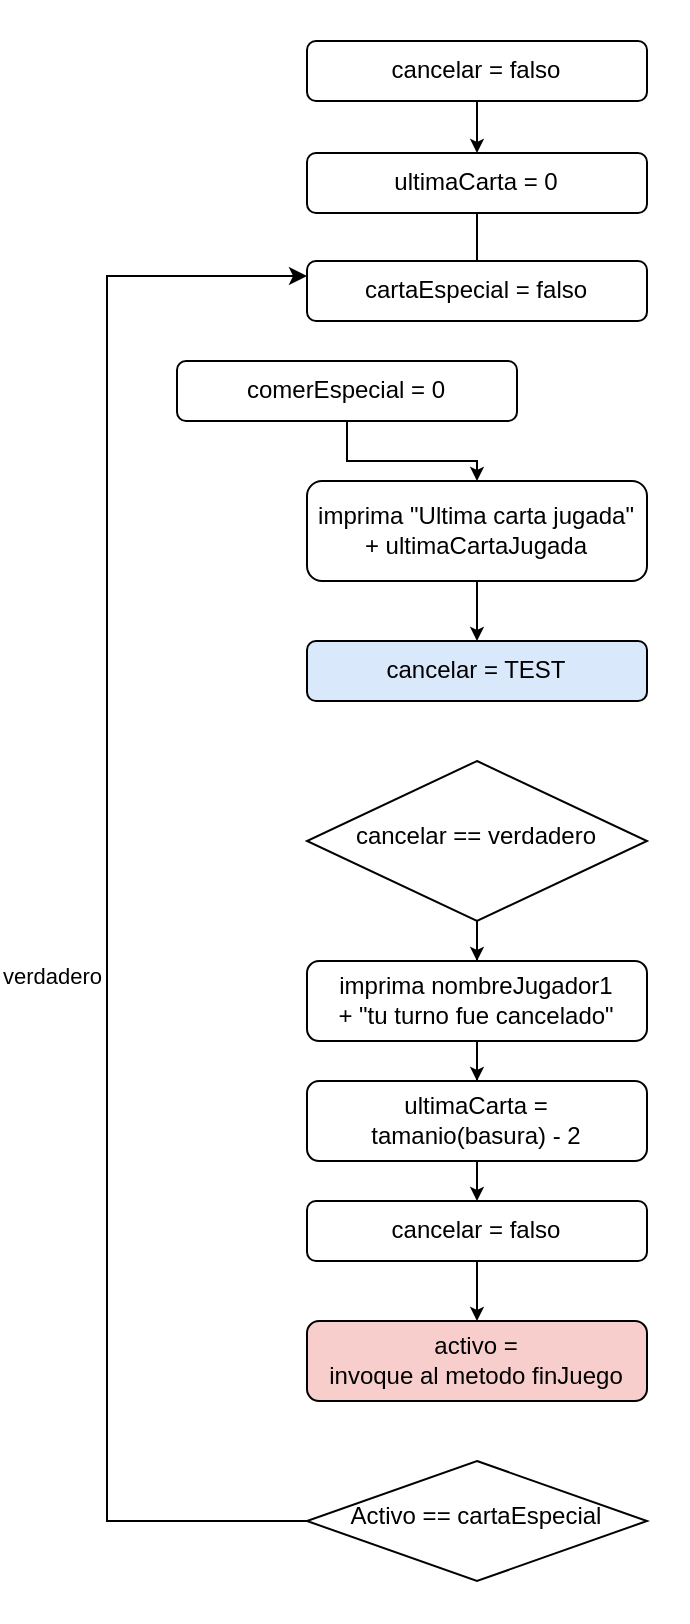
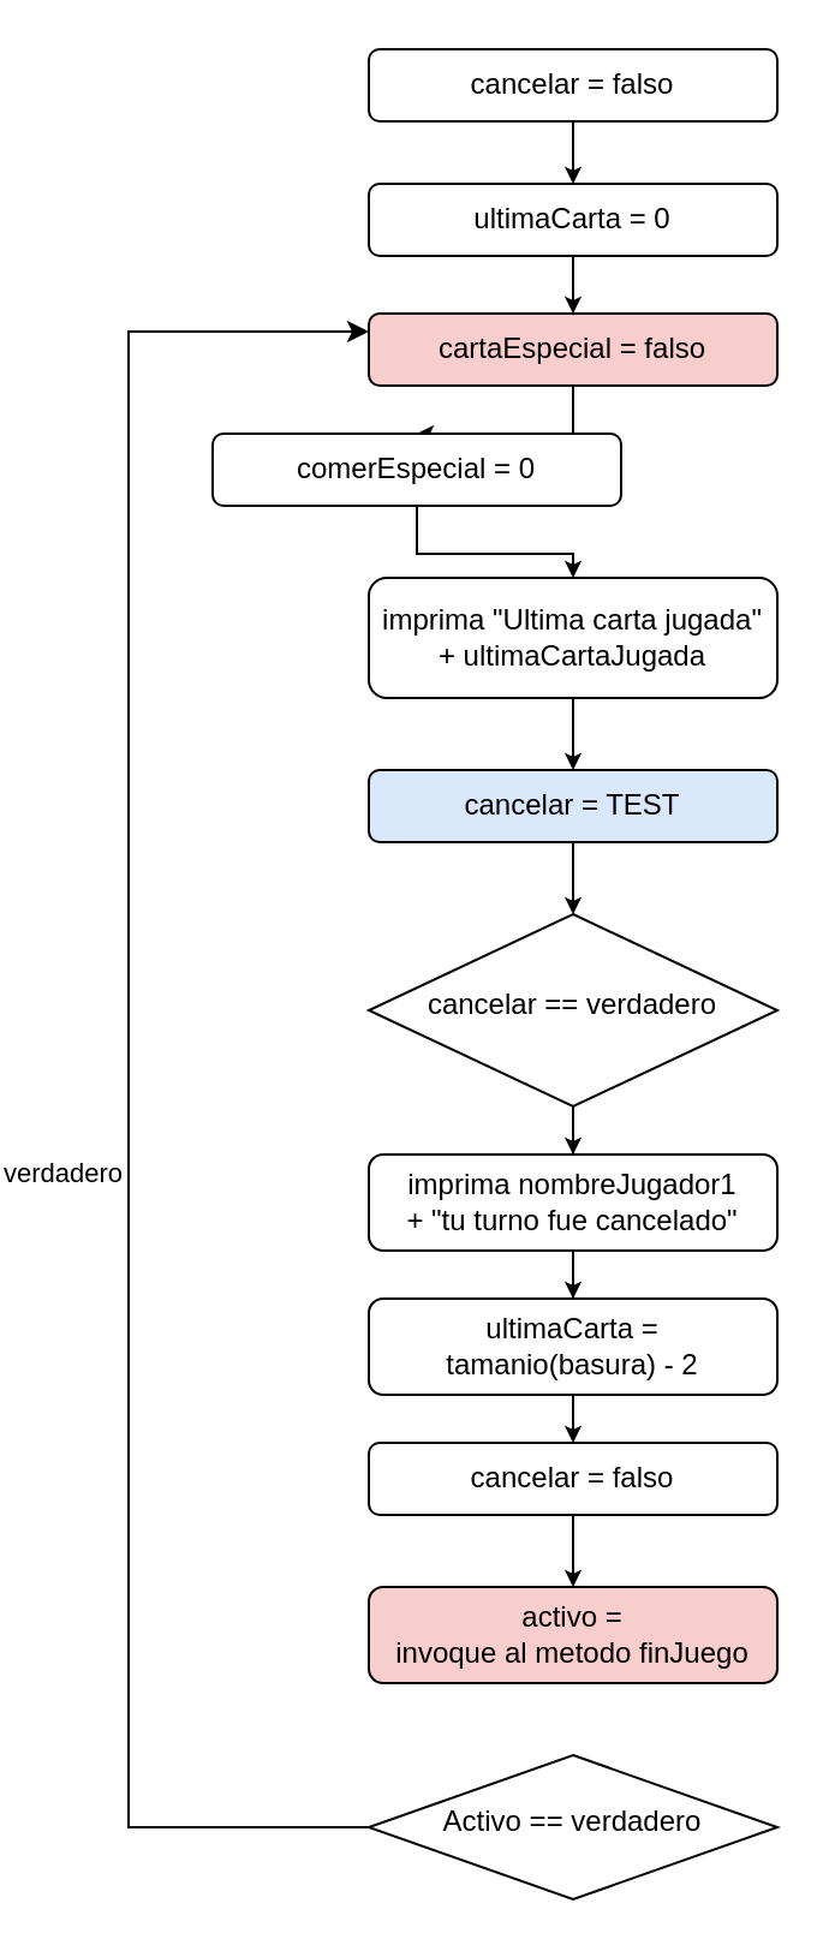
- <mxCell id="8" style="edgeStyle=orthogonalEdgeStyle;rounded=0;orthogonalLoop=1;jettySize=auto;html=1;entryX=0.5;entryY=0;entryDx=0;entryDy=0;startSize=4;endSize=4;jumpSize=6;endArrow=none;" edge="1" parent="1" source="9" target="11"><mxGeometry relative="1" as="geometry" /></mxCell>
+ <mxCell id="8" style="edgeStyle=orthogonalEdgeStyle;rounded=0;orthogonalLoop=1;jettySize=auto;html=1;entryX=0.5;entryY=0;entryDx=0;entryDy=0;startSize=4;endSize=4;jumpSize=6;" edge="1" parent="1" source="9" target="11"><mxGeometry relative="1" as="geometry" /></mxCell>
- <mxCell id="11" value="cartaEspecial = falso" style="rounded=1;whiteSpace=wrap;html=1;fontSize=12;glass=0;strokeWidth=1;shadow=0;" vertex="1" parent="1"><mxGeometry x="120" y="130" width="170" height="30" as="geometry" /></mxCell>
+ <mxCell id="11" value="cartaEspecial = falso" style="rounded=1;whiteSpace=wrap;html=1;fontSize=12;glass=0;strokeWidth=1;shadow=0;fillColor=#f8cecc;" vertex="1" parent="1"><mxGeometry x="120" y="130" width="170" height="30" as="geometry" /></mxCell>
+ <mxCell id="10" style="edgeStyle=orthogonalEdgeStyle;rounded=0;orthogonalLoop=1;jettySize=auto;html=1;entryX=0.5;entryY=0;entryDx=0;entryDy=0;endSize=4;startSize=4;" edge="1" parent="1" source="11" target="13"><mxGeometry relative="1" as="geometry" /></mxCell>
+ <mxCell id="16" style="edgeStyle=orthogonalEdgeStyle;rounded=0;orthogonalLoop=1;jettySize=auto;html=1;endSize=4;startSize=4;" edge="1" parent="1" source="17" target="19"><mxGeometry relative="1" as="geometry" /></mxCell>
- <mxCell id="6" value="Activo == cartaEspecial" style="rhombus;whiteSpace=wrap;html=1;shadow=0;fontFamily=Helvetica;fontSize=12;align=center;strokeWidth=1;spacing=6;spacingTop=-4;" parent="1" vertex="1"><mxGeometry x="120" y="730" width="170" height="60" as="geometry" /></mxCell>
+ <mxCell id="6" value="Activo == verdadero" style="rhombus;whiteSpace=wrap;html=1;shadow=0;fontFamily=Helvetica;fontSize=12;align=center;strokeWidth=1;spacing=6;spacingTop=-4;" parent="1" vertex="1"><mxGeometry x="120" y="730" width="170" height="60" as="geometry" /></mxCell>
